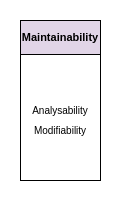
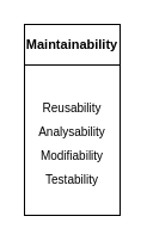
- <mxCell id="4" value="Maintainability" style="rounded=0;whiteSpace=wrap;html=1;fontStyle=1;fontSize=11;fillColor=#e1d5e7;" parent="2" vertex="1"><mxGeometry width="80" height="34" as="geometry" /></mxCell>
+ <mxCell id="4" value="Maintainability" style="rounded=0;whiteSpace=wrap;html=1;fontStyle=1;fontSize=11;" parent="2" vertex="1"><mxGeometry width="80" height="34" as="geometry" /></mxCell>
+ <mxCell id="3" value="Reusability" style="rounded=0;whiteSpace=wrap;html=1;strokeColor=none;fontSize=10;fillColor=none;" parent="2" vertex="1"><mxGeometry x="0.04" y="60" width="80" height="20" as="geometry" /></mxCell>
+ <mxCell id="7" value="Testability" style="rounded=0;whiteSpace=wrap;html=1;strokeColor=none;fontSize=10;fillColor=none;" parent="1" vertex="1"><mxGeometry x="20.04" y="140" width="80" height="20" as="geometry" /></mxCell>
